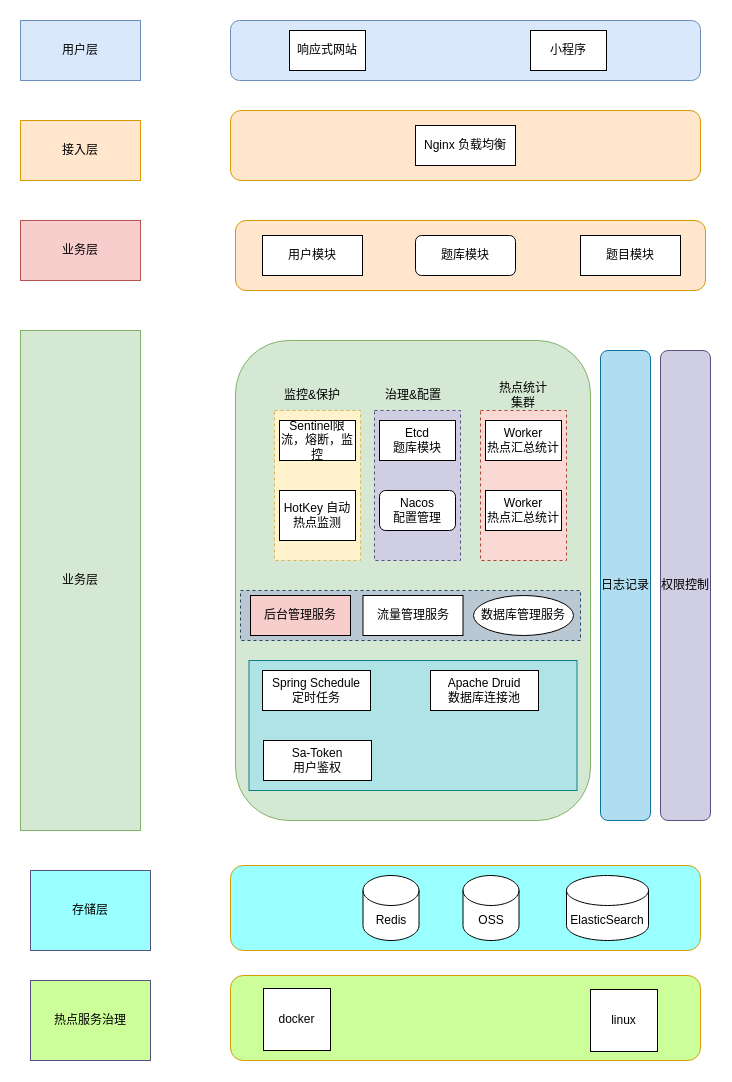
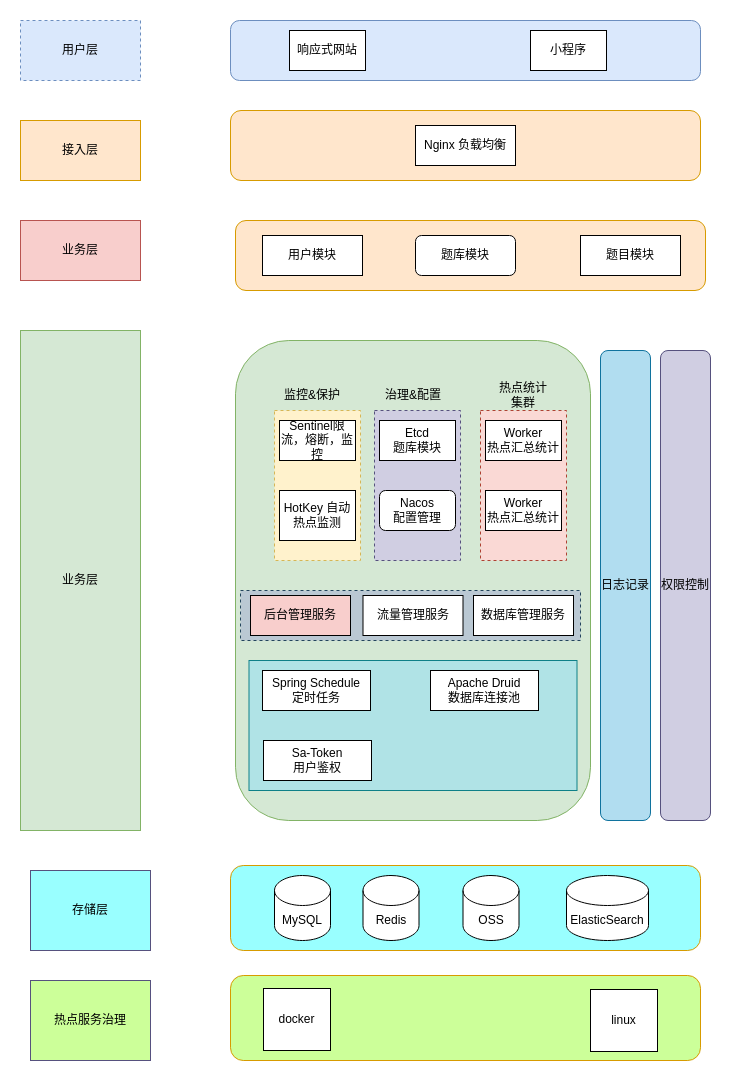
- <mxCell id="2" value="用户层" style="rounded=0;whiteSpace=wrap;html=1;fillColor=#dae8fc;strokeColor=#6c8ebf;" vertex="1" parent="1"><mxGeometry x="20" y="20" width="120" height="60" as="geometry" /></mxCell>
+ <mxCell id="2" value="用户层" style="rounded=0;whiteSpace=wrap;html=1;fillColor=#dae8fc;strokeColor=#6c8ebf;dashed=1;" vertex="1" parent="1"><mxGeometry x="20" y="20" width="120" height="60" as="geometry" /></mxCell>
- <mxCell id="31" value="数据库管理服务" style="ellipse;whiteSpace=wrap;html=1;" vertex="1" parent="1"><mxGeometry x="473" y="595" width="100" height="40" as="geometry" /></mxCell>
+ <mxCell id="31" value="数据库管理服务" style="rounded=0;whiteSpace=wrap;html=1;" vertex="1" parent="1"><mxGeometry x="473" y="595" width="100" height="40" as="geometry" /></mxCell>
+ <mxCell id="40" value="MySQL" style="shape=cylinder3;whiteSpace=wrap;html=1;boundedLbl=1;backgroundOutline=1;size=15;" vertex="1" parent="1"><mxGeometry x="274" y="875" width="56" height="65" as="geometry" /></mxCell>
